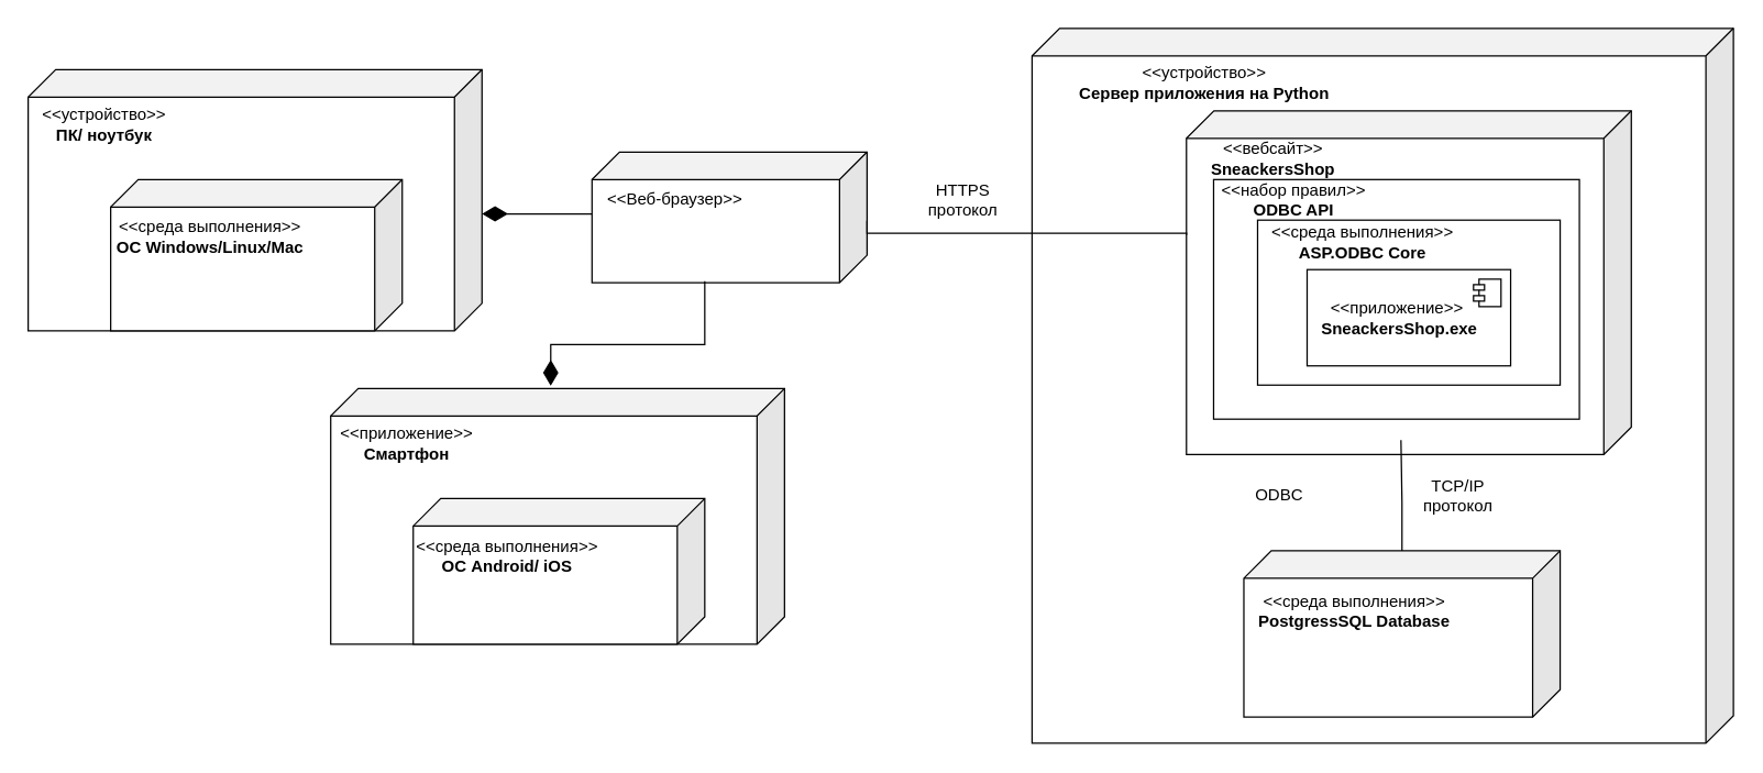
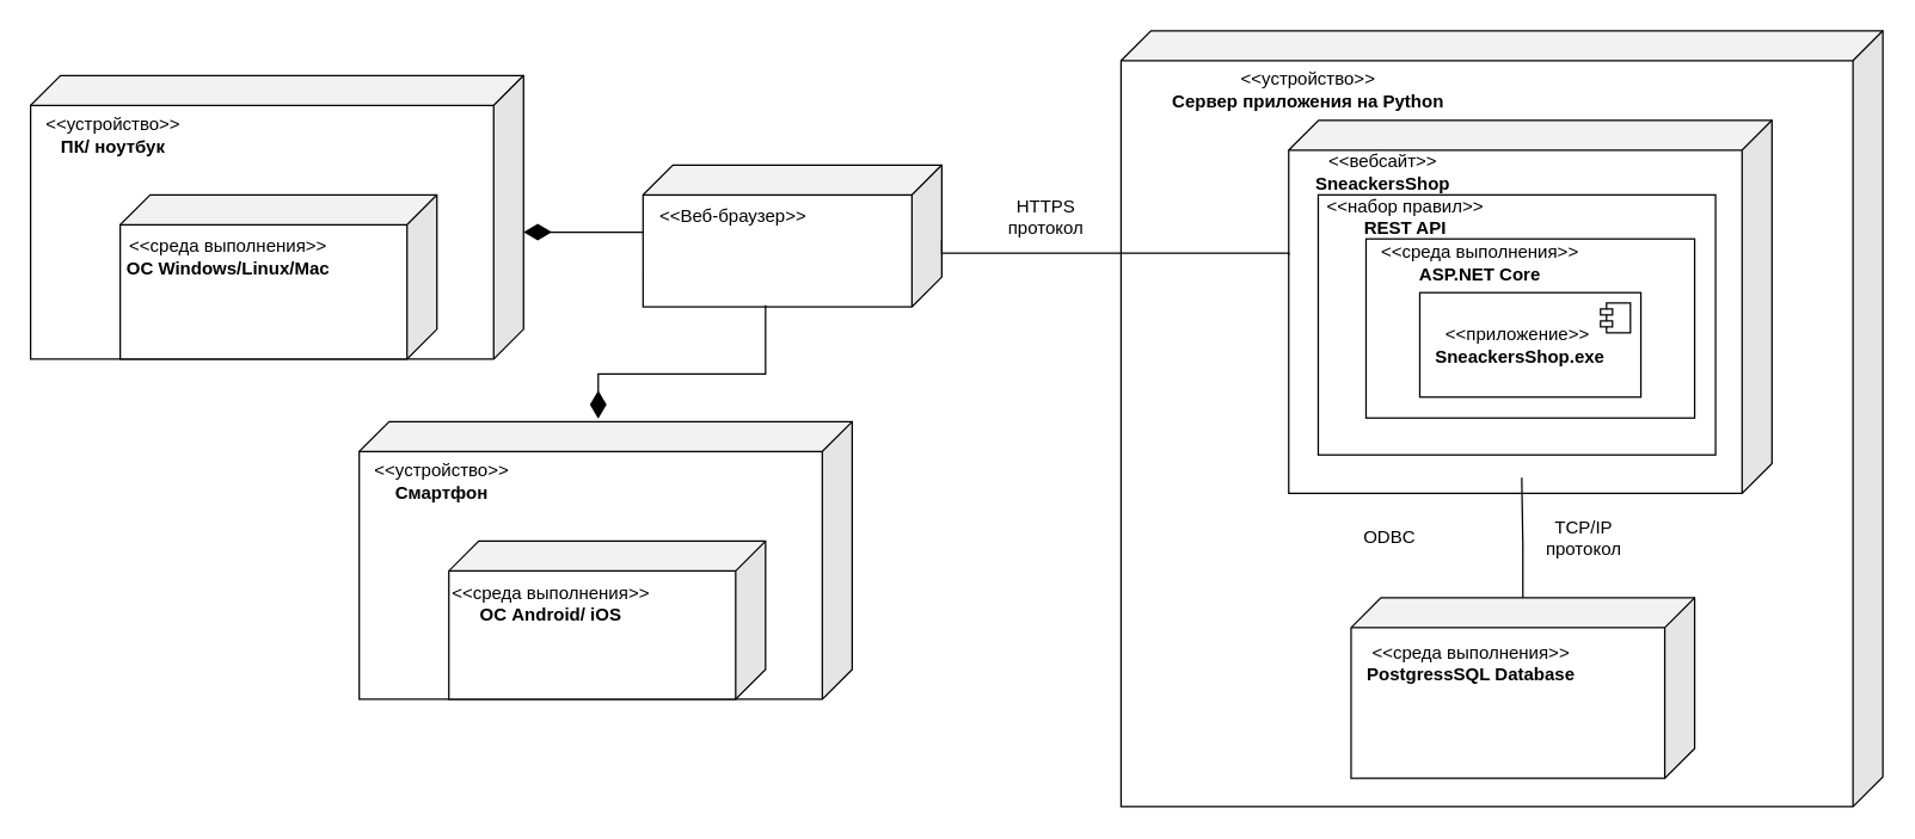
- <mxCell id="29" value="&lt;span style=&quot;border-color: var(--border-color);&quot;&gt;&amp;lt;&amp;lt;набор правил&amp;gt;&amp;gt;&lt;br&gt;&lt;b&gt;ODBC API&lt;/b&gt;&lt;/span&gt;" style="text;html=1;align=center;verticalAlign=middle;resizable=0;points=[];autosize=1;strokeColor=none;fillColor=none;" vertex="1" parent="1"><mxGeometry x="875" y="125" width="130" height="40" as="geometry" /></mxCell>
+ <mxCell id="29" value="&lt;span style=&quot;border-color: var(--border-color);&quot;&gt;&amp;lt;&amp;lt;набор правил&amp;gt;&amp;gt;&lt;br&gt;&lt;b&gt;REST API&lt;/b&gt;&lt;/span&gt;" style="text;html=1;align=center;verticalAlign=middle;resizable=0;points=[];autosize=1;strokeColor=none;fillColor=none;" vertex="1" parent="1"><mxGeometry x="875" y="125" width="130" height="40" as="geometry" /></mxCell>
- <mxCell id="9" value="&amp;lt;&amp;lt;среда выполнения&amp;gt;&amp;gt;&lt;br&gt;&lt;b&gt;ASP.ODBC Core&lt;/b&gt;" style="text;html=1;align=center;verticalAlign=middle;resizable=0;points=[];autosize=1;strokeColor=none;fillColor=none;" parent="1" vertex="1"><mxGeometry x="910" y="155.5" width="160" height="40" as="geometry" /></mxCell>
+ <mxCell id="9" value="&amp;lt;&amp;lt;среда выполнения&amp;gt;&amp;gt;&lt;br&gt;&lt;b&gt;ASP.NET Core&lt;/b&gt;" style="text;html=1;align=center;verticalAlign=middle;resizable=0;points=[];autosize=1;strokeColor=none;fillColor=none;" parent="1" vertex="1"><mxGeometry x="910" y="155.5" width="160" height="40" as="geometry" /></mxCell>
- <mxCell id="22" value="&amp;lt;&amp;lt;приложение&amp;gt;&amp;gt;&lt;br&gt;&lt;b&gt;Смартфон&lt;/b&gt;" style="text;html=1;align=center;verticalAlign=middle;resizable=0;points=[];autosize=1;strokeColor=none;fillColor=none;" parent="1" vertex="1"><mxGeometry x="240" y="302" width="110" height="40" as="geometry" /></mxCell>
+ <mxCell id="22" value="&amp;lt;&amp;lt;устройство&amp;gt;&amp;gt;&lt;br&gt;&lt;b&gt;Смартфон&lt;/b&gt;" style="text;html=1;align=center;verticalAlign=middle;resizable=0;points=[];autosize=1;strokeColor=none;fillColor=none;" parent="1" vertex="1"><mxGeometry x="240" y="302" width="110" height="40" as="geometry" /></mxCell>
